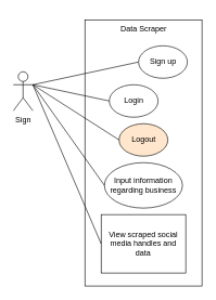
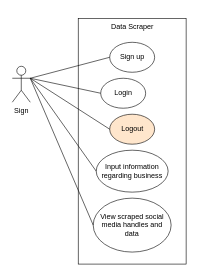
- <mxCell id="5" value="Sign up" style="ellipse;whiteSpace=wrap;html=1;fontSize=12;" vertex="1" parent="1"><mxGeometry x="212.5" y="70" width="75" height="50" as="geometry" /></mxCell>
+ <mxCell id="5" value="Sign up" style="ellipse;whiteSpace=wrap;html=1;fontSize=12;" vertex="1" parent="1"><mxGeometry x="182.5" y="70" width="75" height="50" as="geometry" /></mxCell>
- <mxCell id="8" value="View scraped social media handles and data" style="whiteSpace=wrap;html=1;fontSize=12;rounded=0;" vertex="1" parent="1"><mxGeometry x="155" y="330" width="130" height="90" as="geometry" /></mxCell>
+ <mxCell id="8" value="View scraped social media handles and data" style="ellipse;whiteSpace=wrap;html=1;fontSize=12;" vertex="1" parent="1"><mxGeometry x="155" y="330" width="130" height="90" as="geometry" /></mxCell>
